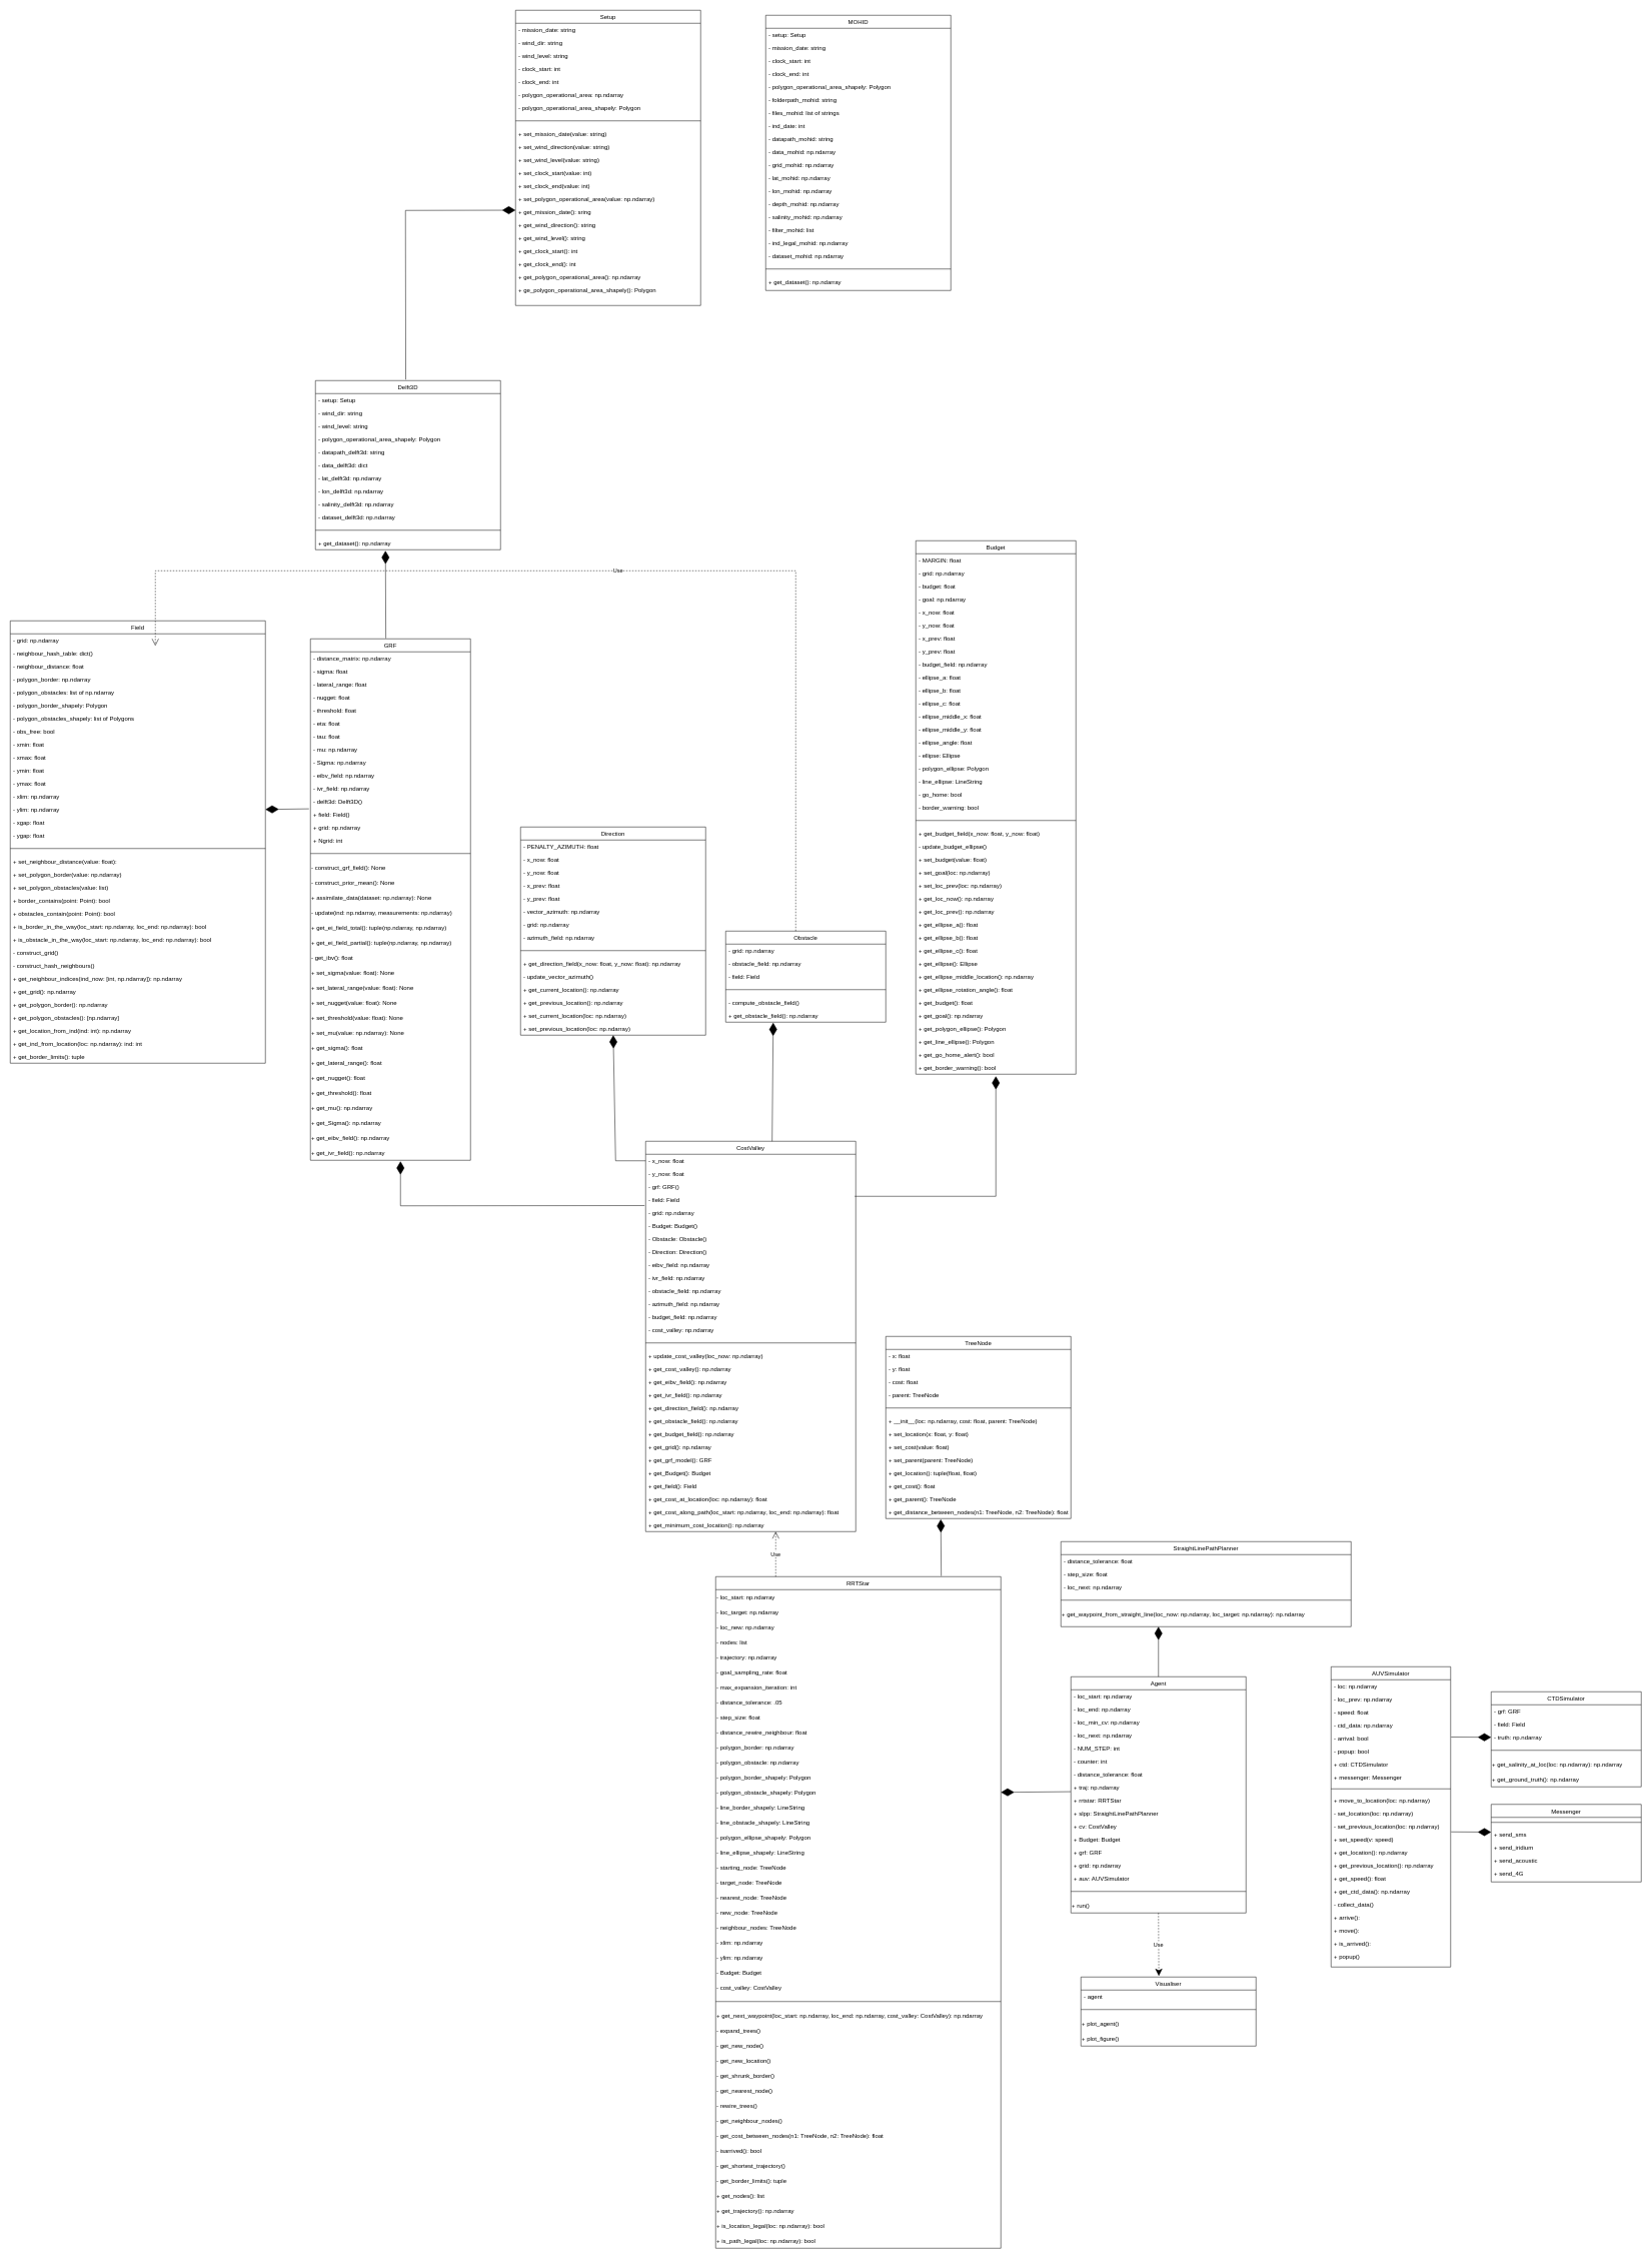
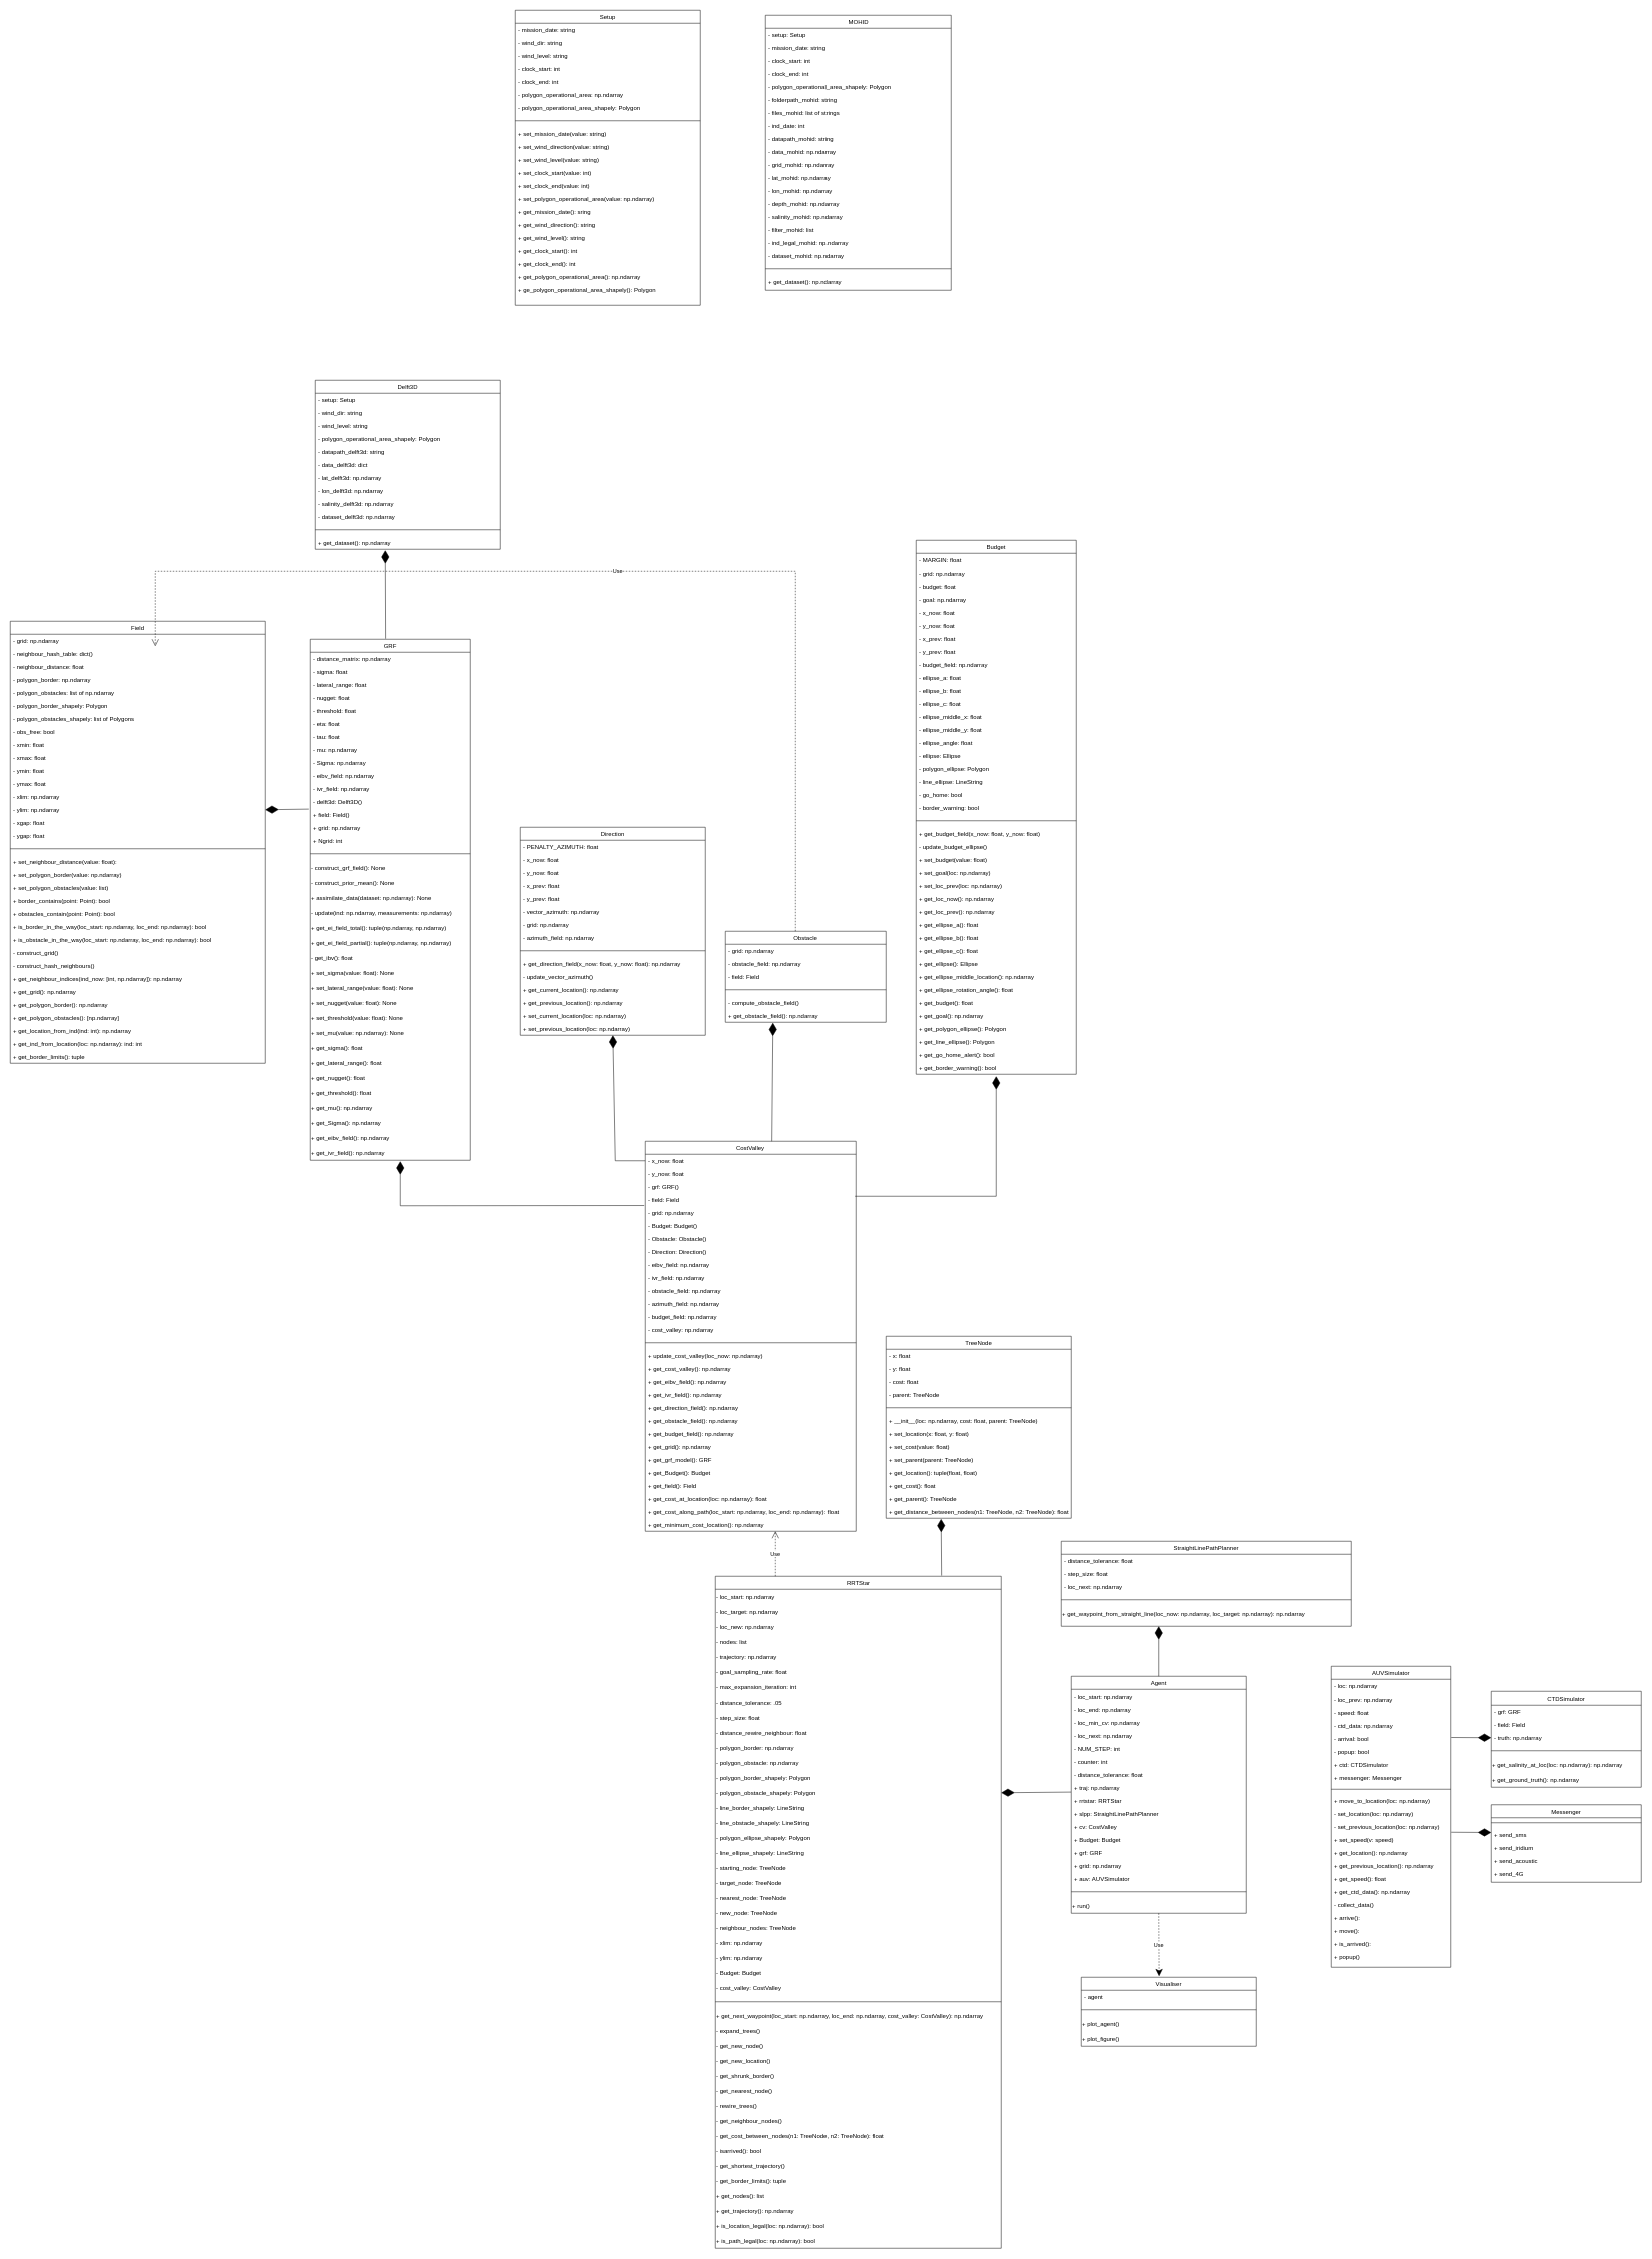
- <mxCell id="360" value="" style="endArrow=diamondThin;endFill=1;endSize=24;html=1;rounded=0;entryX=0;entryY=0.367;entryDx=0;entryDy=0;exitX=0.488;exitY=-0.006;exitDx=0;exitDy=0;exitPerimeter=0;entryPerimeter=0;" parent="1" source="326" target="319" edge="1"><mxGeometry width="160" relative="1" as="geometry"><mxPoint x="820" y="750" as="sourcePoint" /><mxPoint x="1170" y="750" as="targetPoint" /><Array as="points"><mxPoint x="810" y="420" /></Array></mxGeometry></mxCell>
